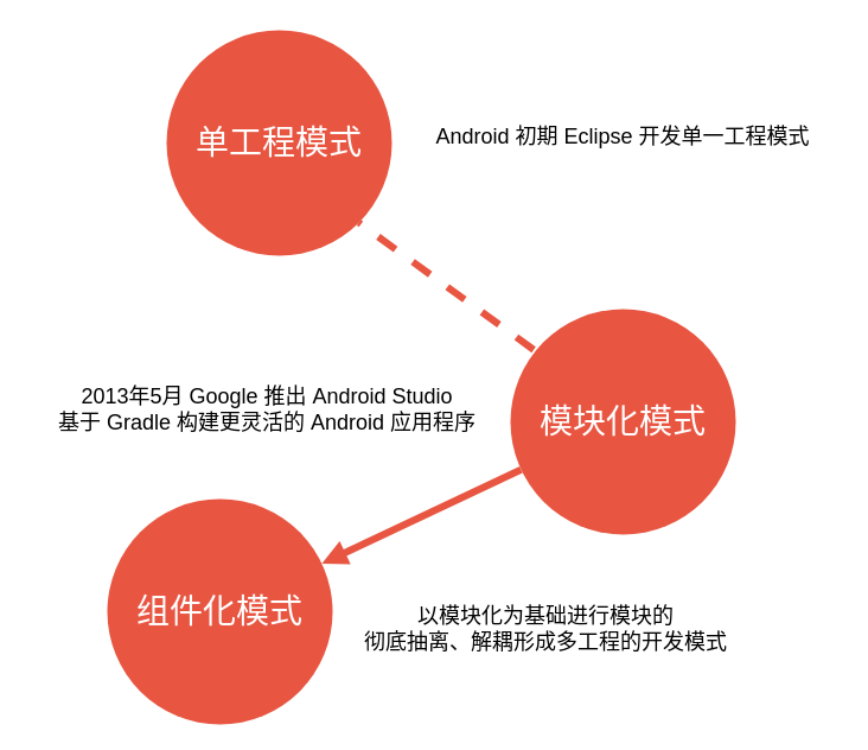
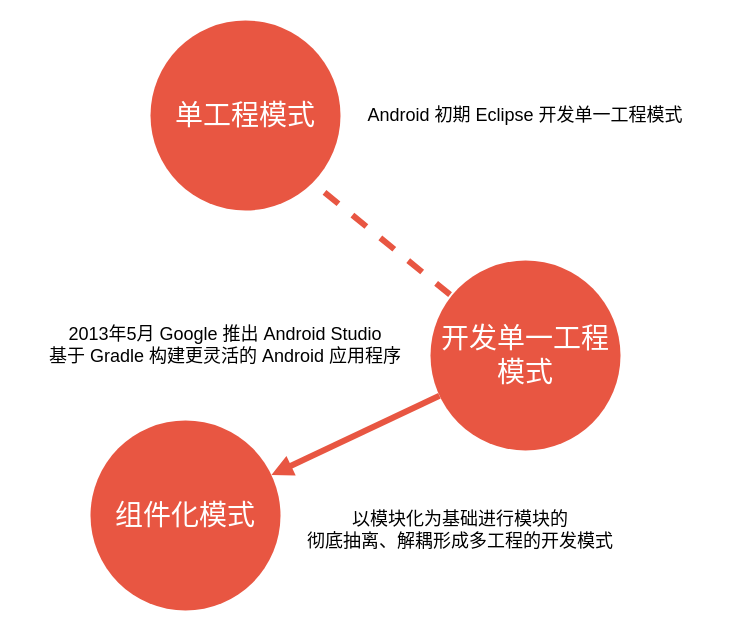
- <mxCell id="2" value="&lt;font style=&quot;font-size: 28px&quot;&gt;单工程模式&lt;/font&gt;" style="ellipse;whiteSpace=wrap;html=1;shadow=0;fontFamily=Helvetica;fontSize=20;fontColor=#FFFFFF;align=center;strokeWidth=3;fillColor=#E85642;strokeColor=none;" parent="1" vertex="1"><mxGeometry x="140" y="25" width="190" height="190" as="geometry" /></mxCell>
+ <mxCell id="2" value="&lt;font style=&quot;font-size: 28px&quot;&gt;单工程模式&lt;/font&gt;" style="ellipse;whiteSpace=wrap;html=1;shadow=0;fontFamily=Helvetica;fontSize=20;fontColor=#FFFFFF;align=center;strokeWidth=3;fillColor=#E85642;strokeColor=none;" parent="1" vertex="1"><mxGeometry x="150" y="20" width="190" height="190" as="geometry" /></mxCell>
- <mxCell id="6" value="&lt;font style=&quot;font-size: 28px&quot;&gt;模块化模式&lt;/font&gt;" style="ellipse;whiteSpace=wrap;html=1;shadow=0;fontFamily=Helvetica;fontSize=20;fontColor=#FFFFFF;align=center;strokeWidth=3;fillColor=#E85642;strokeColor=none;" parent="1" vertex="1"><mxGeometry x="430" y="260" width="190" height="190" as="geometry" /></mxCell>
+ <mxCell id="6" value="&lt;font style=&quot;font-size: 28px&quot;&gt;开发单一工程模式&lt;/font&gt;" style="ellipse;whiteSpace=wrap;html=1;shadow=0;fontFamily=Helvetica;fontSize=20;fontColor=#FFFFFF;align=center;strokeWidth=3;fillColor=#E85642;strokeColor=none;" parent="1" vertex="1"><mxGeometry x="430" y="260" width="190" height="190" as="geometry" /></mxCell>
